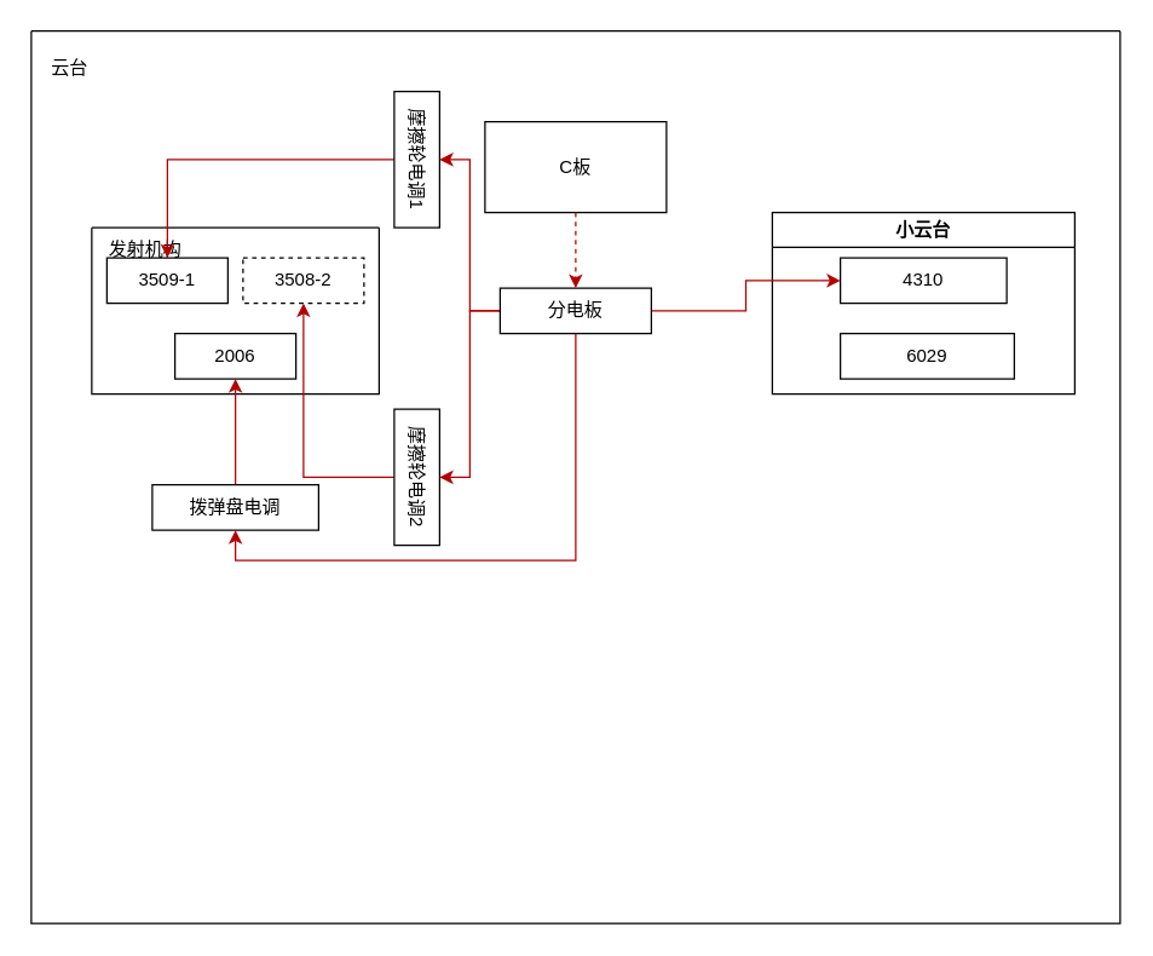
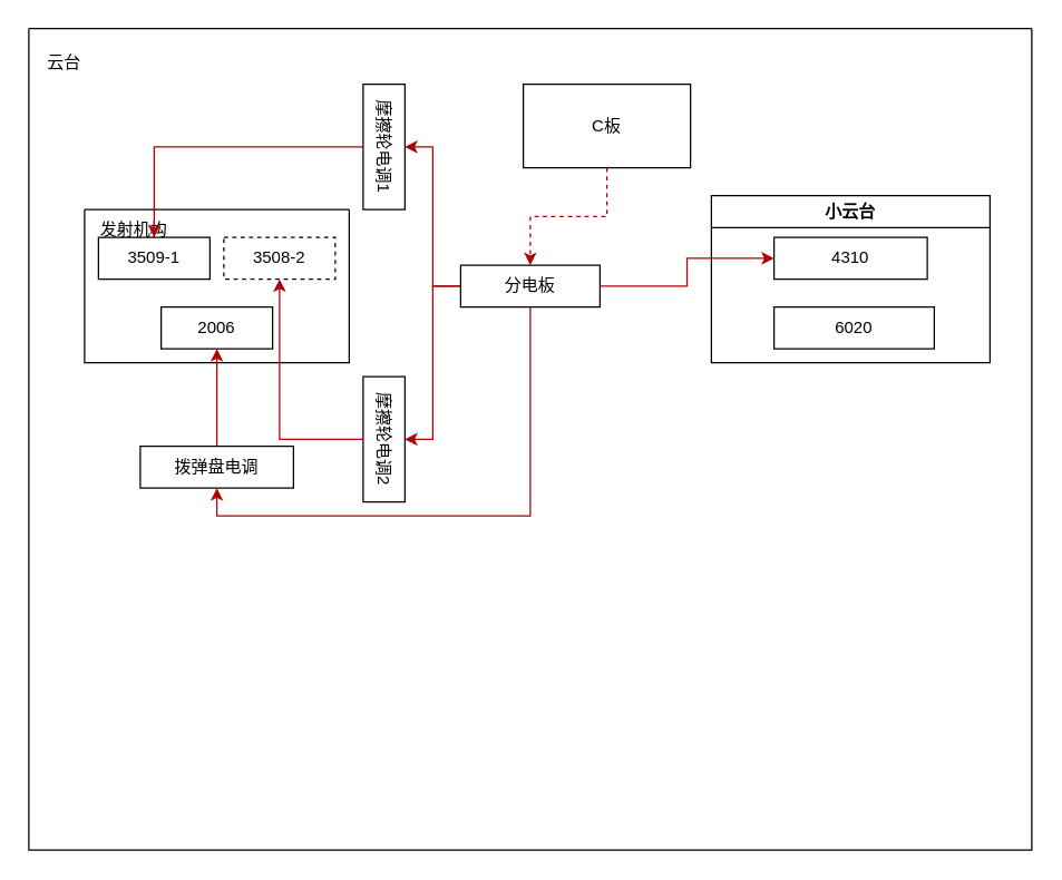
- <mxCell id="4" value="C板" style="whiteSpace=wrap;html=1;" vertex="1" parent="2"><mxGeometry x="300" y="60" width="120" height="60" as="geometry" /></mxCell>
+ <mxCell id="4" value="C板" style="whiteSpace=wrap;html=1;" vertex="1" parent="2"><mxGeometry x="355" y="40" width="120" height="60" as="geometry" /></mxCell>
- <mxCell id="12" value="6029" style="whiteSpace=wrap;html=1;" vertex="1" parent="10"><mxGeometry x="45" y="80" width="115" height="30" as="geometry" /></mxCell>
+ <mxCell id="12" value="6020" style="whiteSpace=wrap;html=1;" vertex="1" parent="10"><mxGeometry x="45" y="80" width="115" height="30" as="geometry" /></mxCell>
